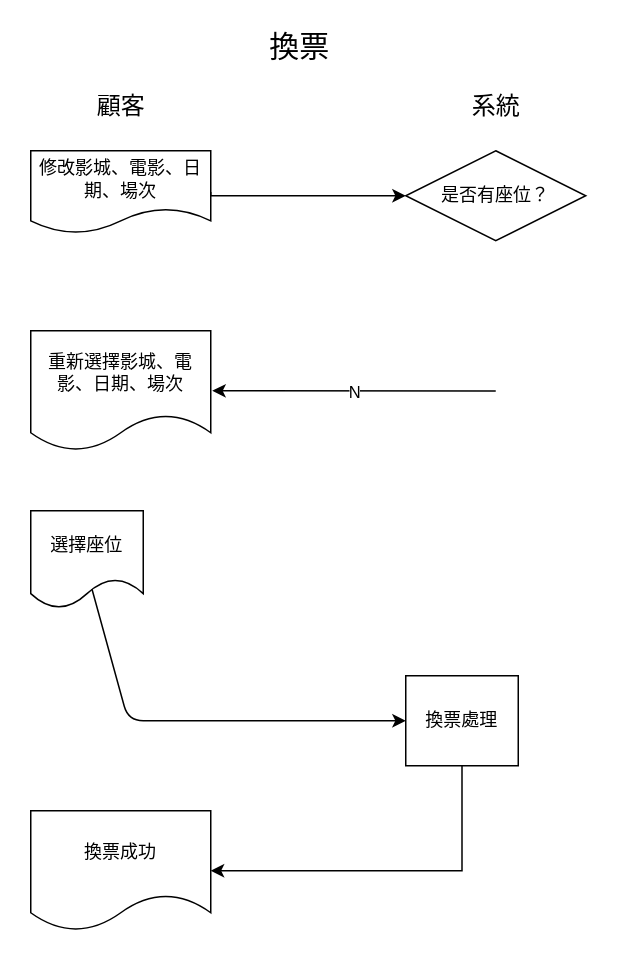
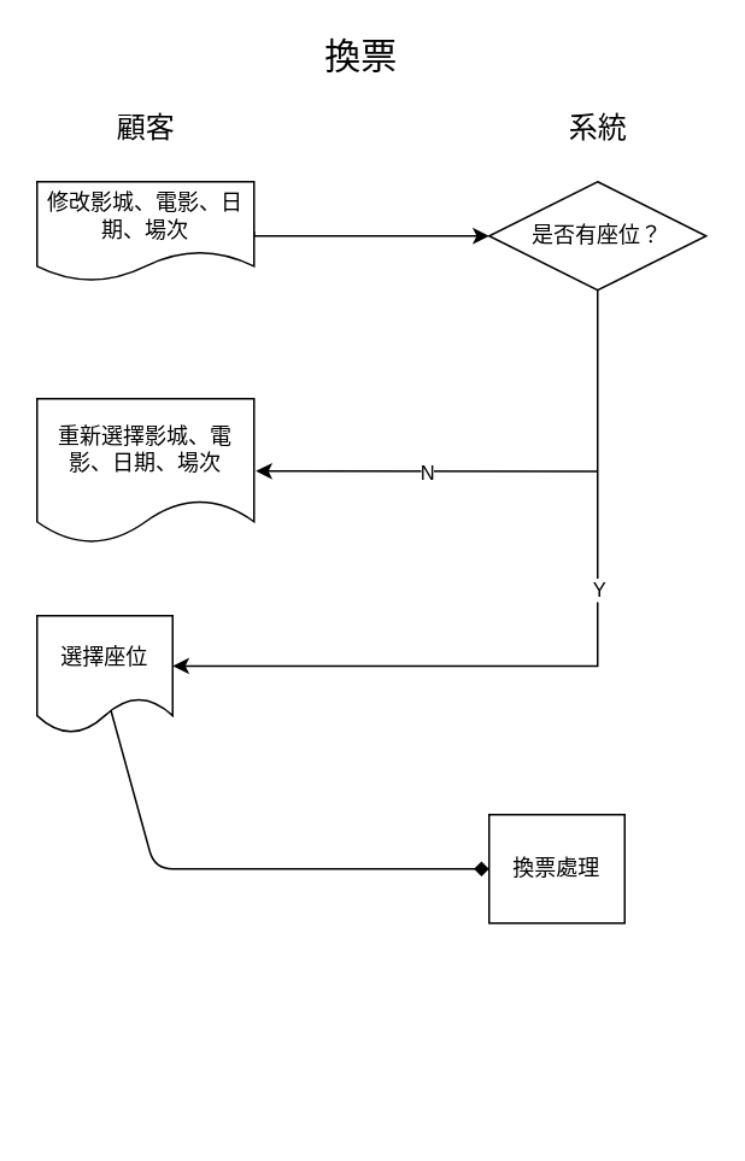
+ <mxCell id="7" style="edgeStyle=orthogonalEdgeStyle;rounded=0;orthogonalLoop=1;jettySize=auto;html=1;exitX=0.5;exitY=1;exitDx=0;exitDy=0;entryX=1.001;entryY=0.427;entryDx=0;entryDy=0;entryPerimeter=0;" parent="1" source="9" target="11" edge="1"><mxGeometry relative="1" as="geometry" /></mxCell>
+ <mxCell id="8" value="Y" style="edgeLabel;html=1;align=center;verticalAlign=middle;resizable=0;points=[];" parent="7" vertex="1" connectable="0"><mxGeometry x="-0.253" relative="1" as="geometry"><mxPoint as="offset" /></mxGeometry></mxCell>
- <mxCell id="16" value="" style="endArrow=classic;html=1;entryX=0;entryY=0.5;entryDx=0;entryDy=0;exitX=0.544;exitY=0.802;exitDx=0;exitDy=0;exitPerimeter=0;" parent="1" source="11" target="15" edge="1"><mxGeometry width="50" height="50" relative="1" as="geometry"><mxPoint x="85" y="430" as="sourcePoint" /><mxPoint x="175" y="500" as="targetPoint" /><Array as="points"><mxPoint x="85" y="480" /></Array></mxGeometry></mxCell>
+ <mxCell id="16" value="" style="endArrow=diamond;html=1;entryX=0;entryY=0.5;entryDx=0;entryDy=0;exitX=0.544;exitY=0.802;exitDx=0;exitDy=0;exitPerimeter=0;" parent="1" source="11" target="15" edge="1"><mxGeometry width="50" height="50" relative="1" as="geometry"><mxPoint x="85" y="430" as="sourcePoint" /><mxPoint x="175" y="500" as="targetPoint" /><Array as="points"><mxPoint x="85" y="480" /></Array></mxGeometry></mxCell>
- <mxCell id="17" value="換票成功" style="shape=document;whiteSpace=wrap;html=1;boundedLbl=1;" parent="1" vertex="1"><mxGeometry x="20" y="540" width="120" height="80" as="geometry" /></mxCell>
- <mxCell id="14" style="edgeStyle=orthogonalEdgeStyle;rounded=0;orthogonalLoop=1;jettySize=auto;html=1;exitX=0.5;exitY=1;exitDx=0;exitDy=0;entryX=1;entryY=0.5;entryDx=0;entryDy=0;" parent="1" source="15" target="17" edge="1"><mxGeometry relative="1" as="geometry" /></mxCell>
